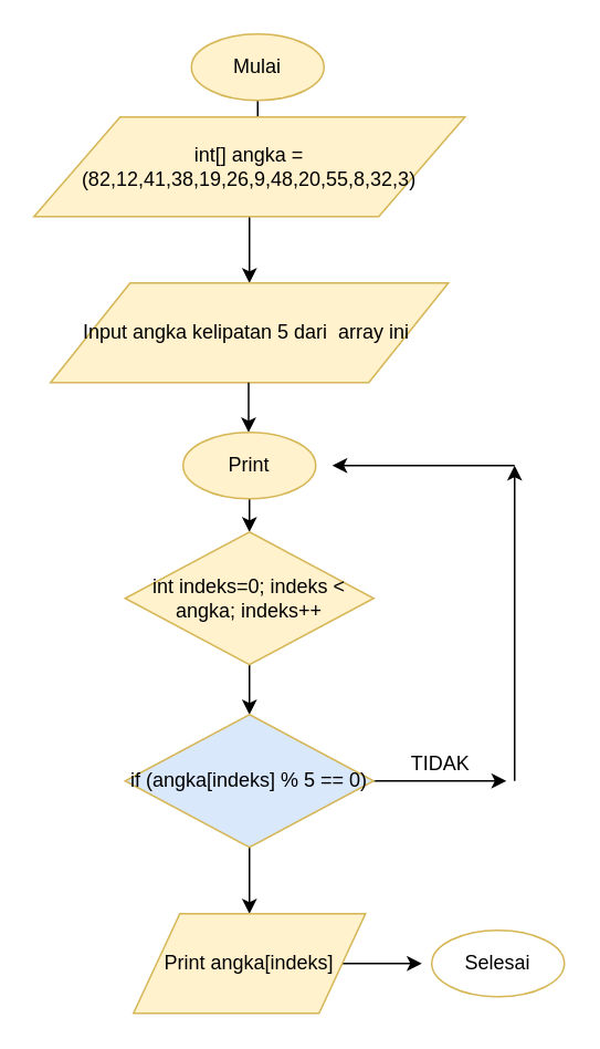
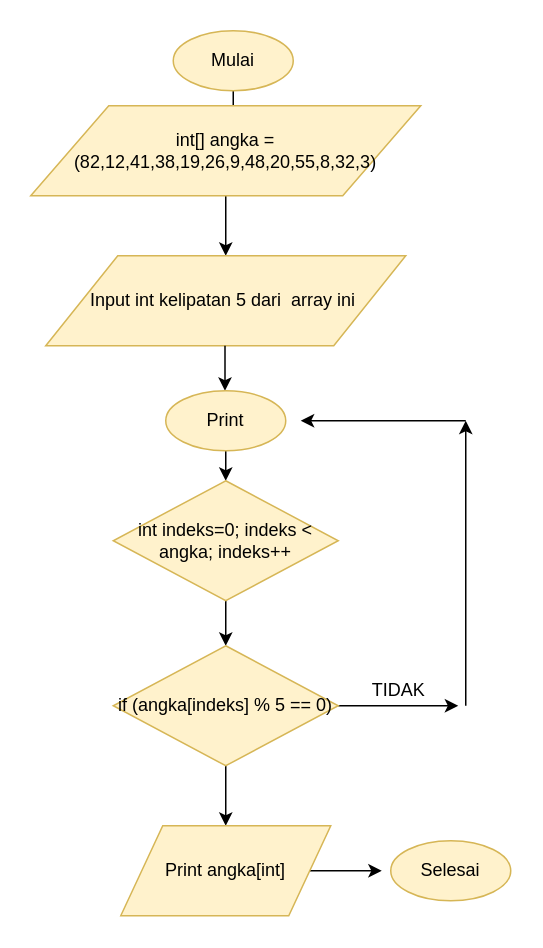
- <mxCell id="6" value="Input angka kelipatan 5 dari&amp;nbsp; array ini&amp;nbsp;" style="shape=parallelogram;perimeter=parallelogramPerimeter;whiteSpace=wrap;html=1;fillColor=#fff2cc;strokeColor=#d6b656;" vertex="1" parent="1"><mxGeometry x="30" y="170" width="240" height="60" as="geometry" /></mxCell>
+ <mxCell id="6" value="Input int kelipatan 5 dari&amp;nbsp; array ini&amp;nbsp;" style="shape=parallelogram;perimeter=parallelogramPerimeter;whiteSpace=wrap;html=1;fillColor=#fff2cc;strokeColor=#d6b656;" vertex="1" parent="1"><mxGeometry x="30" y="170" width="240" height="60" as="geometry" /></mxCell>
- <mxCell id="14" value="if (angka[indeks] % 5 == 0)" style="rhombus;whiteSpace=wrap;html=1;fillColor=#dae8fc;strokeColor=#d6b656;" vertex="1" parent="1"><mxGeometry x="75" y="430" width="150" height="80" as="geometry" /></mxCell>
+ <mxCell id="14" value="if (angka[indeks] % 5 == 0)" style="rhombus;whiteSpace=wrap;html=1;fillColor=#fff2cc;strokeColor=#d6b656;" vertex="1" parent="1"><mxGeometry x="75" y="430" width="150" height="80" as="geometry" /></mxCell>
- <mxCell id="16" value="Print angka[indeks]" style="shape=parallelogram;perimeter=parallelogramPerimeter;whiteSpace=wrap;html=1;fillColor=#fff2cc;strokeColor=#d6b656;" vertex="1" parent="1"><mxGeometry x="80" y="550" width="140" height="60" as="geometry" /></mxCell>
+ <mxCell id="16" value="Print angka[int]" style="shape=parallelogram;perimeter=parallelogramPerimeter;whiteSpace=wrap;html=1;fillColor=#fff2cc;strokeColor=#d6b656;" vertex="1" parent="1"><mxGeometry x="80" y="550" width="140" height="60" as="geometry" /></mxCell>
- <mxCell id="19" value="Selesai" style="ellipse;whiteSpace=wrap;html=1;fillColor=#ffffff;strokeColor=#d6b656;" vertex="1" parent="1"><mxGeometry x="260" y="560" width="80" height="40" as="geometry" /></mxCell>
+ <mxCell id="19" value="Selesai" style="ellipse;whiteSpace=wrap;html=1;fillColor=#fff2cc;strokeColor=#d6b656;" vertex="1" parent="1"><mxGeometry x="260" y="560" width="80" height="40" as="geometry" /></mxCell>
